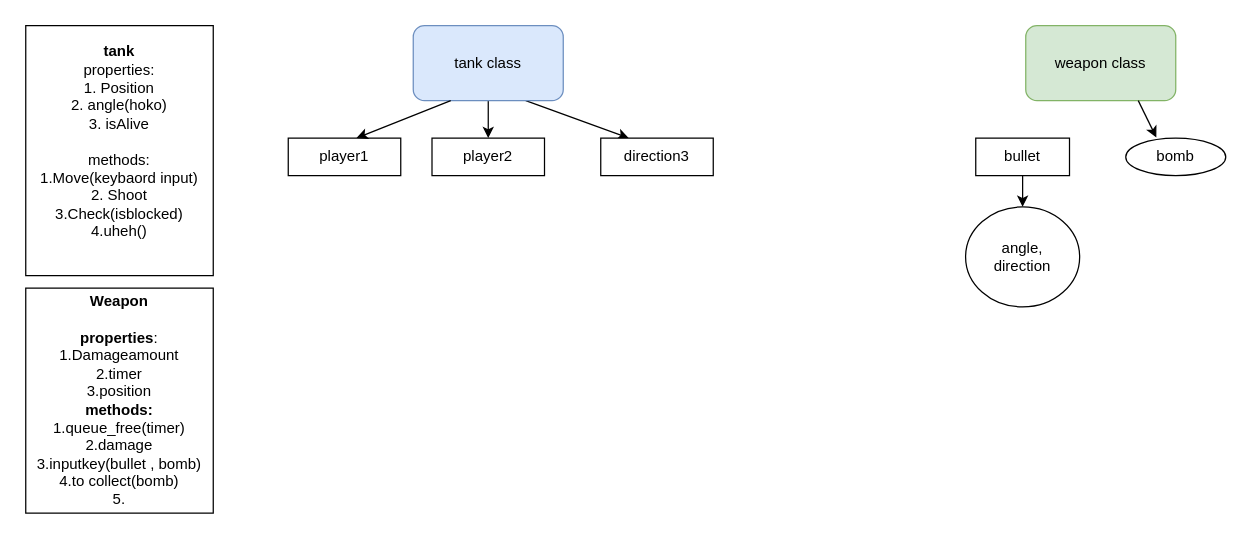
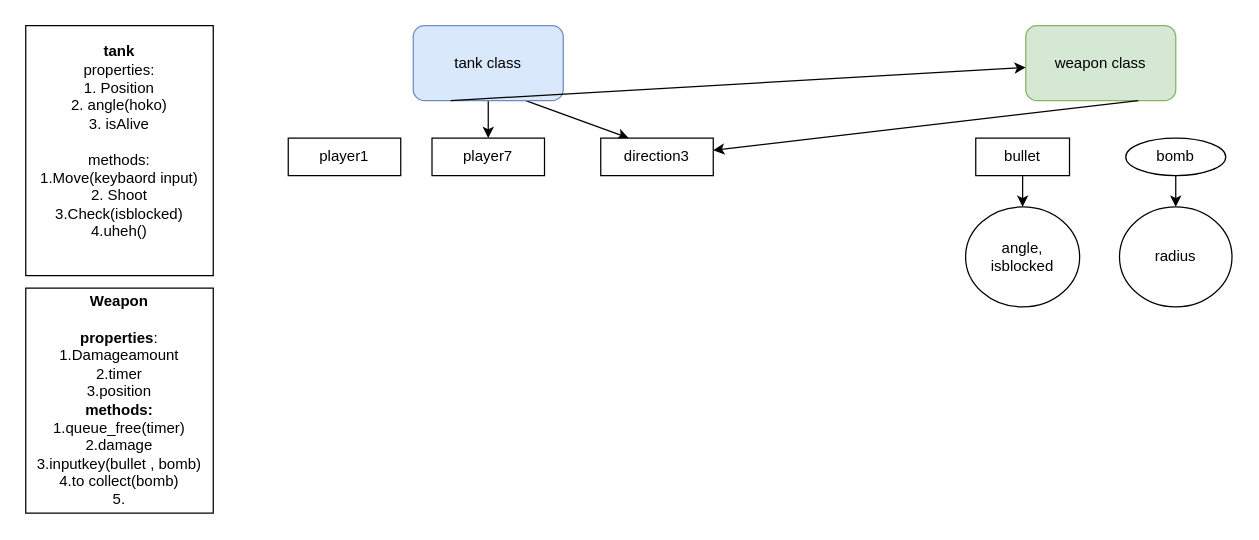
- <mxCell id="9" style="edgeStyle=none;rounded=0;orthogonalLoop=1;jettySize=auto;html=1;exitX=0.75;exitY=1;exitDx=0;exitDy=0;entryX=0.306;entryY=-0.016;entryDx=0;entryDy=0;entryPerimeter=0;" edge="1" parent="1" source="5" target="8"><mxGeometry relative="1" as="geometry" /></mxCell>
+ <mxCell id="9" style="edgeStyle=none;rounded=0;orthogonalLoop=1;jettySize=auto;html=1;exitX=0.75;exitY=1;exitDx=0;exitDy=0;" edge="1" parent="1" source="5" target="12"><mxGeometry relative="1" as="geometry" /></mxCell>
- <mxCell id="13" style="edgeStyle=none;rounded=0;orthogonalLoop=1;jettySize=auto;html=1;exitX=0.25;exitY=1;exitDx=0;exitDy=0;entryX=0.607;entryY=-0.003;entryDx=0;entryDy=0;entryPerimeter=0;" edge="1" parent="1" source="4" target="10"><mxGeometry relative="1" as="geometry" /></mxCell>
+ <mxCell id="13" style="edgeStyle=none;rounded=0;orthogonalLoop=1;jettySize=auto;html=1;exitX=0.25;exitY=1;exitDx=0;exitDy=0;" edge="1" parent="1" source="4" target="5"><mxGeometry relative="1" as="geometry" /></mxCell>
- <mxCell id="11" value="player2" style="rounded=0;whiteSpace=wrap;html=1;" vertex="1" parent="1"><mxGeometry x="345" y="110" width="90" height="30" as="geometry" /></mxCell>
+ <mxCell id="11" value="player7" style="rounded=0;whiteSpace=wrap;html=1;" vertex="1" parent="1"><mxGeometry x="345" y="110" width="90" height="30" as="geometry" /></mxCell>
+ <mxCell id="18" style="edgeStyle=none;rounded=0;orthogonalLoop=1;jettySize=auto;html=1;exitX=0.5;exitY=1;exitDx=0;exitDy=0;entryX=0.5;entryY=0;entryDx=0;entryDy=0;" edge="1" parent="1" source="8" target="16"><mxGeometry relative="1" as="geometry" /></mxCell>
- <mxCell id="17" value="angle,&lt;div&gt;direction&lt;/div&gt;" style="ellipse;whiteSpace=wrap;html=1;" vertex="1" parent="1"><mxGeometry x="771.88" y="165" width="91.25" height="80" as="geometry" /></mxCell>
+ <mxCell id="17" value="angle,&lt;div&gt;isblocked&lt;/div&gt;" style="ellipse;whiteSpace=wrap;html=1;" vertex="1" parent="1"><mxGeometry x="771.88" y="165" width="91.25" height="80" as="geometry" /></mxCell>
+ <mxCell id="16" value="radius" style="ellipse;whiteSpace=wrap;html=1;" vertex="1" parent="1"><mxGeometry x="895" y="165" width="90" height="80" as="geometry" /></mxCell>
